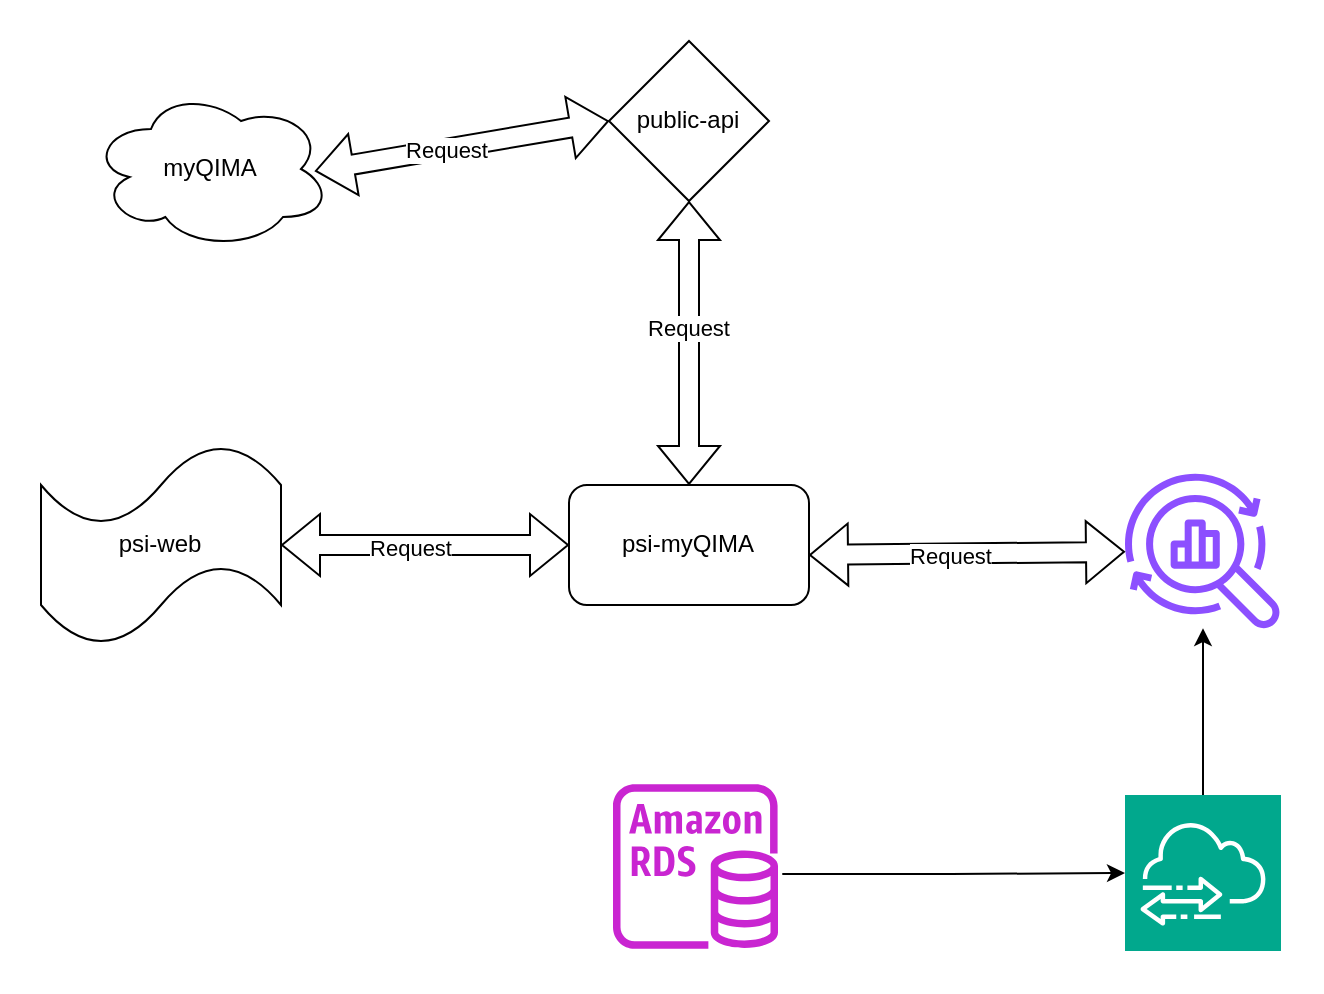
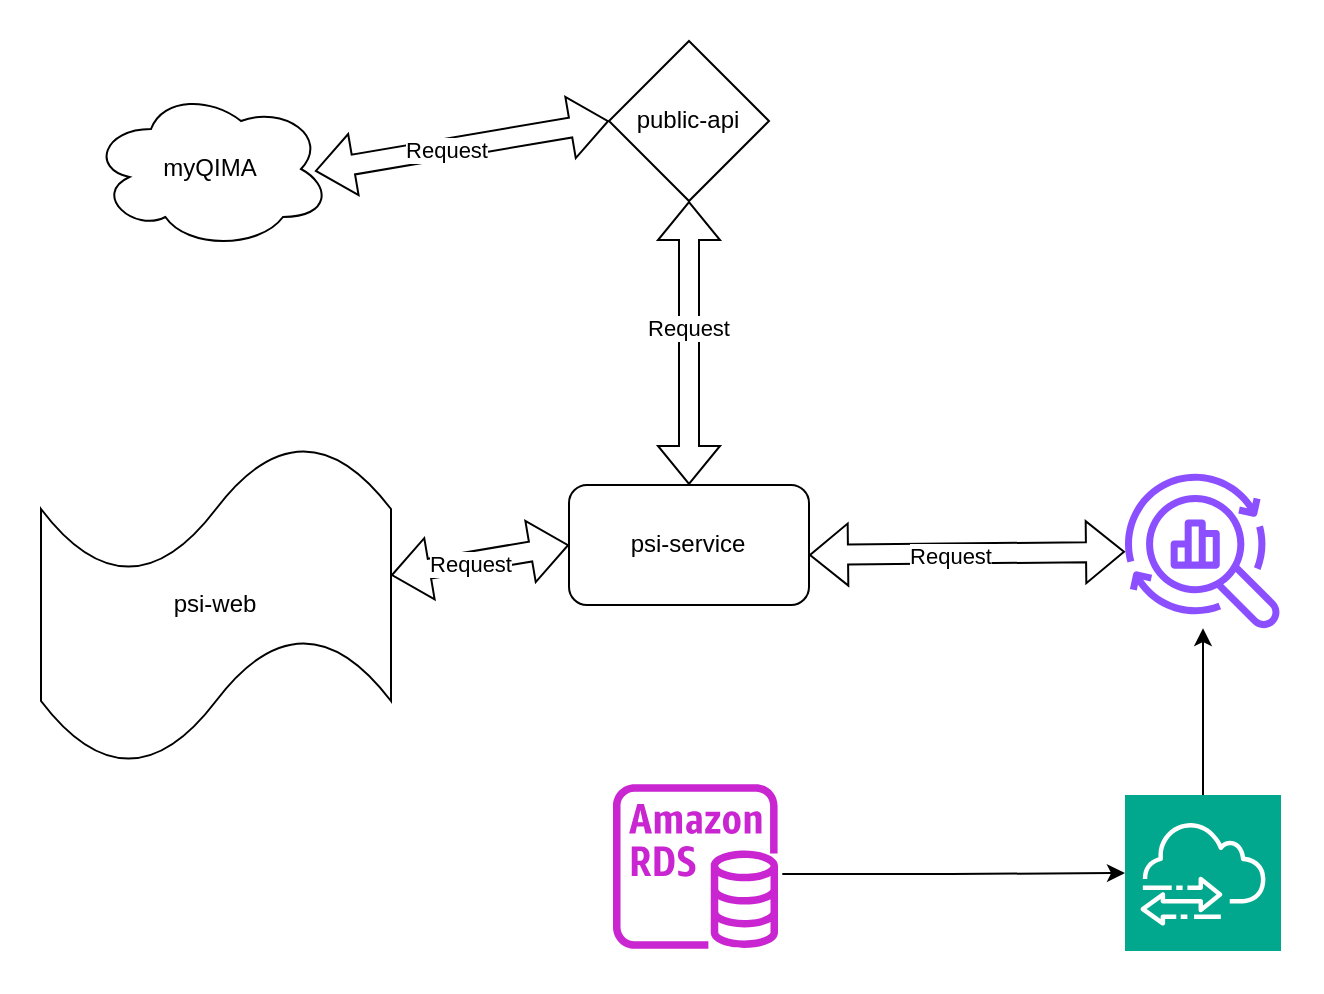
- <mxCell id="2" value="psi-web" style="shape=tape;whiteSpace=wrap;html=1;" vertex="1" parent="1"><mxGeometry x="20" y="222" width="120" height="100" as="geometry" /></mxCell>
+ <mxCell id="2" value="psi-web" style="shape=tape;whiteSpace=wrap;html=1;" vertex="1" parent="1"><mxGeometry x="20" y="222" width="175" height="160" as="geometry" /></mxCell>
- <mxCell id="5" value="psi-myQIMA" style="rounded=1;whiteSpace=wrap;html=1;" vertex="1" parent="1"><mxGeometry x="284" y="242" width="120" height="60" as="geometry" /></mxCell>
+ <mxCell id="5" value="psi-service" style="rounded=1;whiteSpace=wrap;html=1;" vertex="1" parent="1"><mxGeometry x="284" y="242" width="120" height="60" as="geometry" /></mxCell>
